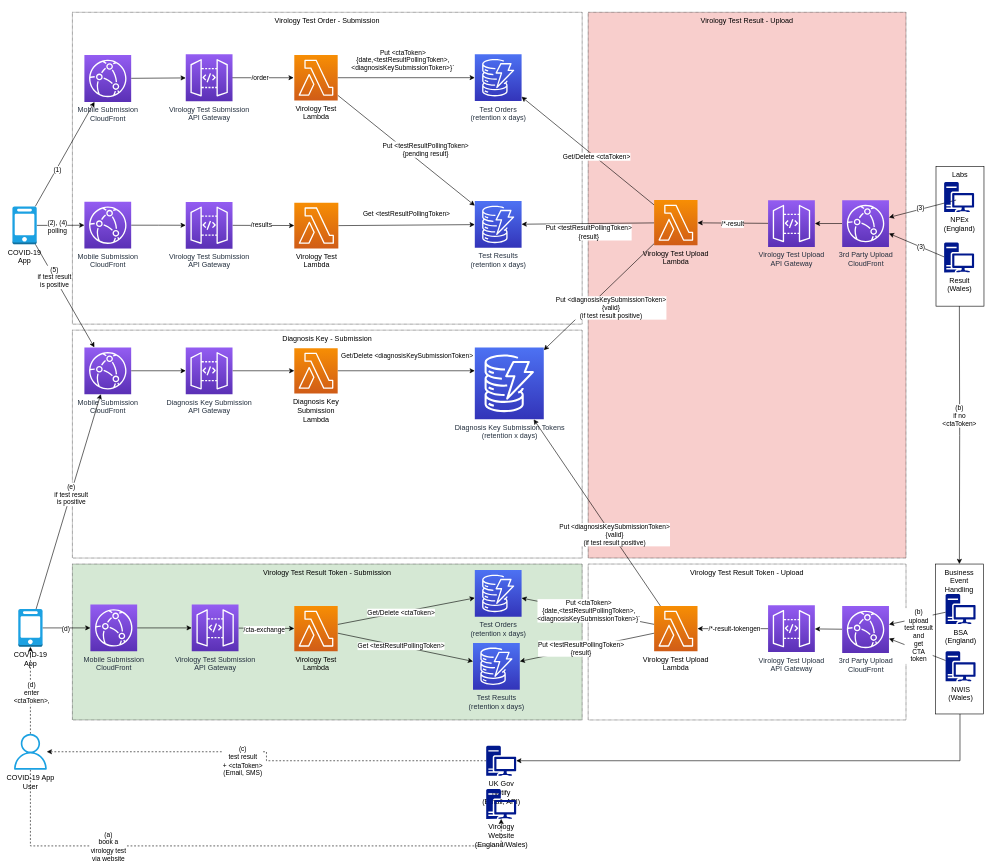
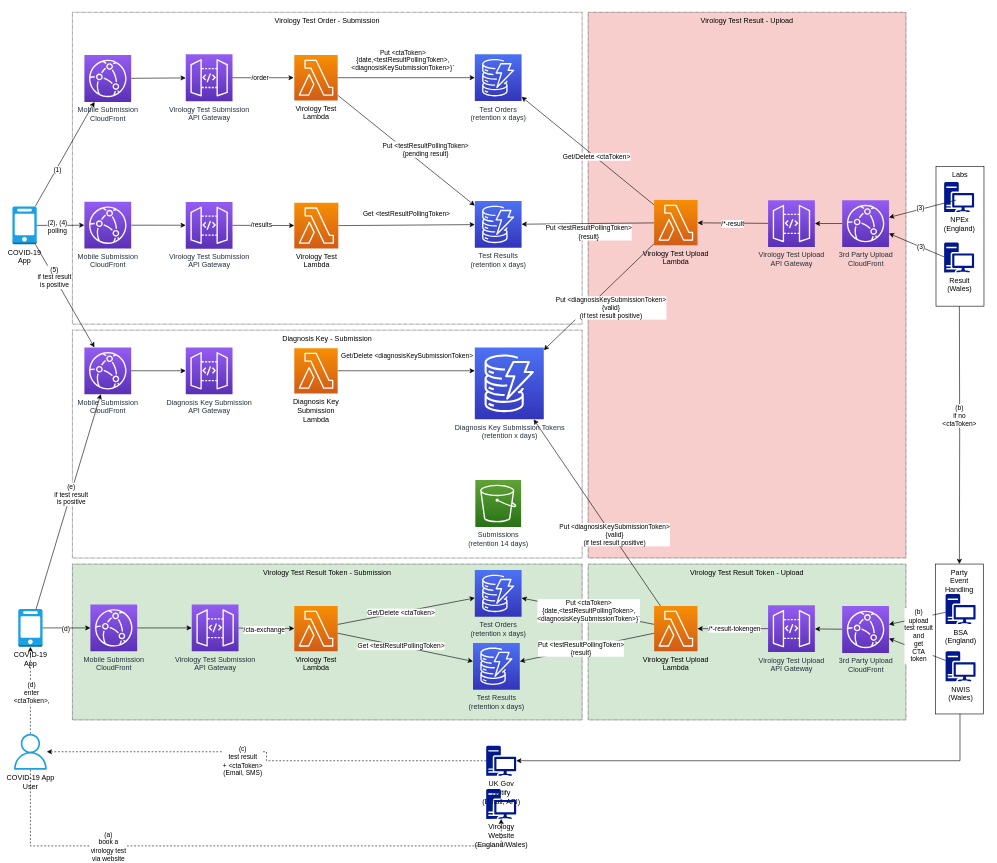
- <mxCell id="16" style="edgeStyle=none;rounded=0;orthogonalLoop=1;jettySize=auto;html=1;" parent="1" source="62" target="45" edge="1"><mxGeometry relative="1" as="geometry"><mxPoint x="404.449" y="305.5" as="sourcePoint" /></mxGeometry></mxCell>
+ <mxCell id="47" value="Submissions &lt;br&gt;(retention 14 days)" style="points=[[0,0,0],[0.25,0,0],[0.5,0,0],[0.75,0,0],[1,0,0],[0,1,0],[0.25,1,0],[0.5,1,0],[0.75,1,0],[1,1,0],[0,0.25,0],[0,0.5,0],[0,0.75,0],[1,0.25,0],[1,0.5,0],[1,0.75,0]];outlineConnect=0;fontColor=#232F3E;gradientColor=#60A337;gradientDirection=north;fillColor=#277116;strokeColor=#ffffff;dashed=0;verticalLabelPosition=bottom;verticalAlign=top;align=center;html=1;fontSize=12;fontStyle=0;aspect=fixed;shape=mxgraph.aws4.resourceIcon;resIcon=mxgraph.aws4.s3;fontFamily=Helvetica;shadow=0;sketch=0;" parent="1" vertex="1"><mxGeometry x="791.83" y="800" width="76.34" height="78.25" as="geometry" /></mxCell>
- <mxCell id="3" value="Business&lt;br&gt;Event&lt;br&gt;Handling" style="rounded=0;whiteSpace=wrap;html=1;fillColor=#ffffff;gradientColor=none;verticalAlign=top;" parent="1" vertex="1"><mxGeometry x="1559" y="940" width="80" height="250" as="geometry" /></mxCell>
+ <mxCell id="3" value="Party&lt;br&gt;Event&lt;br&gt;Handling" style="rounded=0;whiteSpace=wrap;html=1;fillColor=#ffffff;gradientColor=none;verticalAlign=top;" parent="1" vertex="1"><mxGeometry x="1559" y="940" width="80" height="250" as="geometry" /></mxCell>
- <mxCell id="5" value="Virology Test Result Token - Upload" style="rounded=0;whiteSpace=wrap;html=1;strokeColor=#000000;fillColor=#ffffff;fontColor=#000000;verticalAlign=top;dashed=1;dashPattern=1 1;" parent="1" vertex="1"><mxGeometry x="980" y="940" width="530" height="260" as="geometry" /></mxCell>
+ <mxCell id="5" value="Virology Test Result Token - Upload" style="rounded=0;whiteSpace=wrap;html=1;strokeColor=#000000;fillColor=#d5e8d4;fontColor=#000000;verticalAlign=top;dashed=1;dashPattern=1 1;" parent="1" vertex="1"><mxGeometry x="980" y="940" width="530" height="260" as="geometry" /></mxCell>
